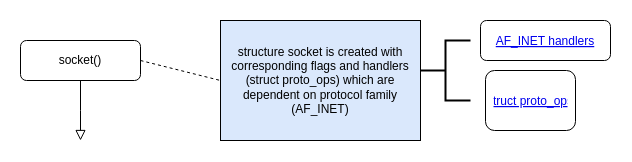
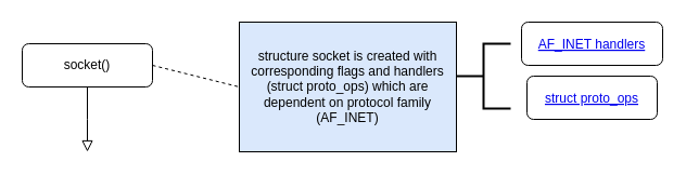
- <mxCell id="7" value="struct proto_ops" style="fontColor=#0000EE;fontStyle=4;rounded=1;overflow=hidden;spacing=10;" vertex="1" parent="1"><mxGeometry x="485" y="70" width="90" height="60" as="geometry" /></mxCell>
+ <mxCell id="7" value="struct proto_ops" style="fontColor=#0000EE;fontStyle=4;rounded=1;overflow=hidden;spacing=10;" vertex="1" parent="1"><mxGeometry x="485" y="70" width="120" height="40" as="geometry" /></mxCell>
